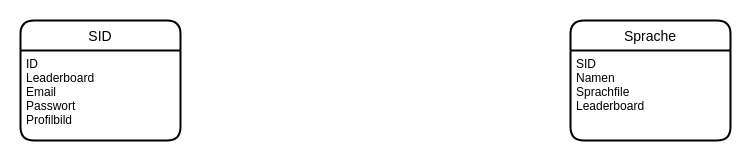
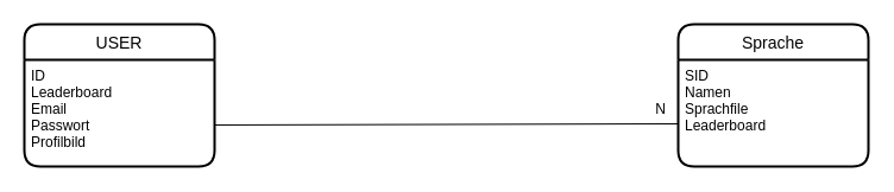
- <mxCell id="2" value="SID" style="swimlane;childLayout=stackLayout;horizontal=1;startSize=30;horizontalStack=0;rounded=1;fontSize=14;fontStyle=0;strokeWidth=2;resizeParent=0;resizeLast=1;shadow=0;dashed=0;align=center;" vertex="1" parent="1"><mxGeometry x="20" y="20" width="160" height="120" as="geometry" /></mxCell>
+ <mxCell id="2" value="USER" style="swimlane;childLayout=stackLayout;horizontal=1;startSize=30;horizontalStack=0;rounded=1;fontSize=14;fontStyle=0;strokeWidth=2;resizeParent=0;resizeLast=1;shadow=0;dashed=0;align=center;" vertex="1" parent="1"><mxGeometry x="20" y="20" width="160" height="120" as="geometry" /></mxCell>
+ <mxCell id="6" value="" style="endArrow=none;html=1;rounded=0;entryX=0;entryY=0.6;entryDx=0;entryDy=0;exitX=1;exitY=0.611;exitDx=0;exitDy=0;exitPerimeter=0;entryPerimeter=0;" edge="1" parent="1" source="3" target="5"><mxGeometry relative="1" as="geometry"><mxPoint x="184" y="95" as="sourcePoint" /><mxPoint x="450" y="90" as="targetPoint" /></mxGeometry></mxCell>
+ <mxCell id="7" value="N" style="resizable=0;html=1;align=right;verticalAlign=bottom;" connectable="0" vertex="1" parent="6"><mxGeometry x="1" relative="1" as="geometry"><mxPoint x="-10" y="-4" as="offset" /></mxGeometry></mxCell>
